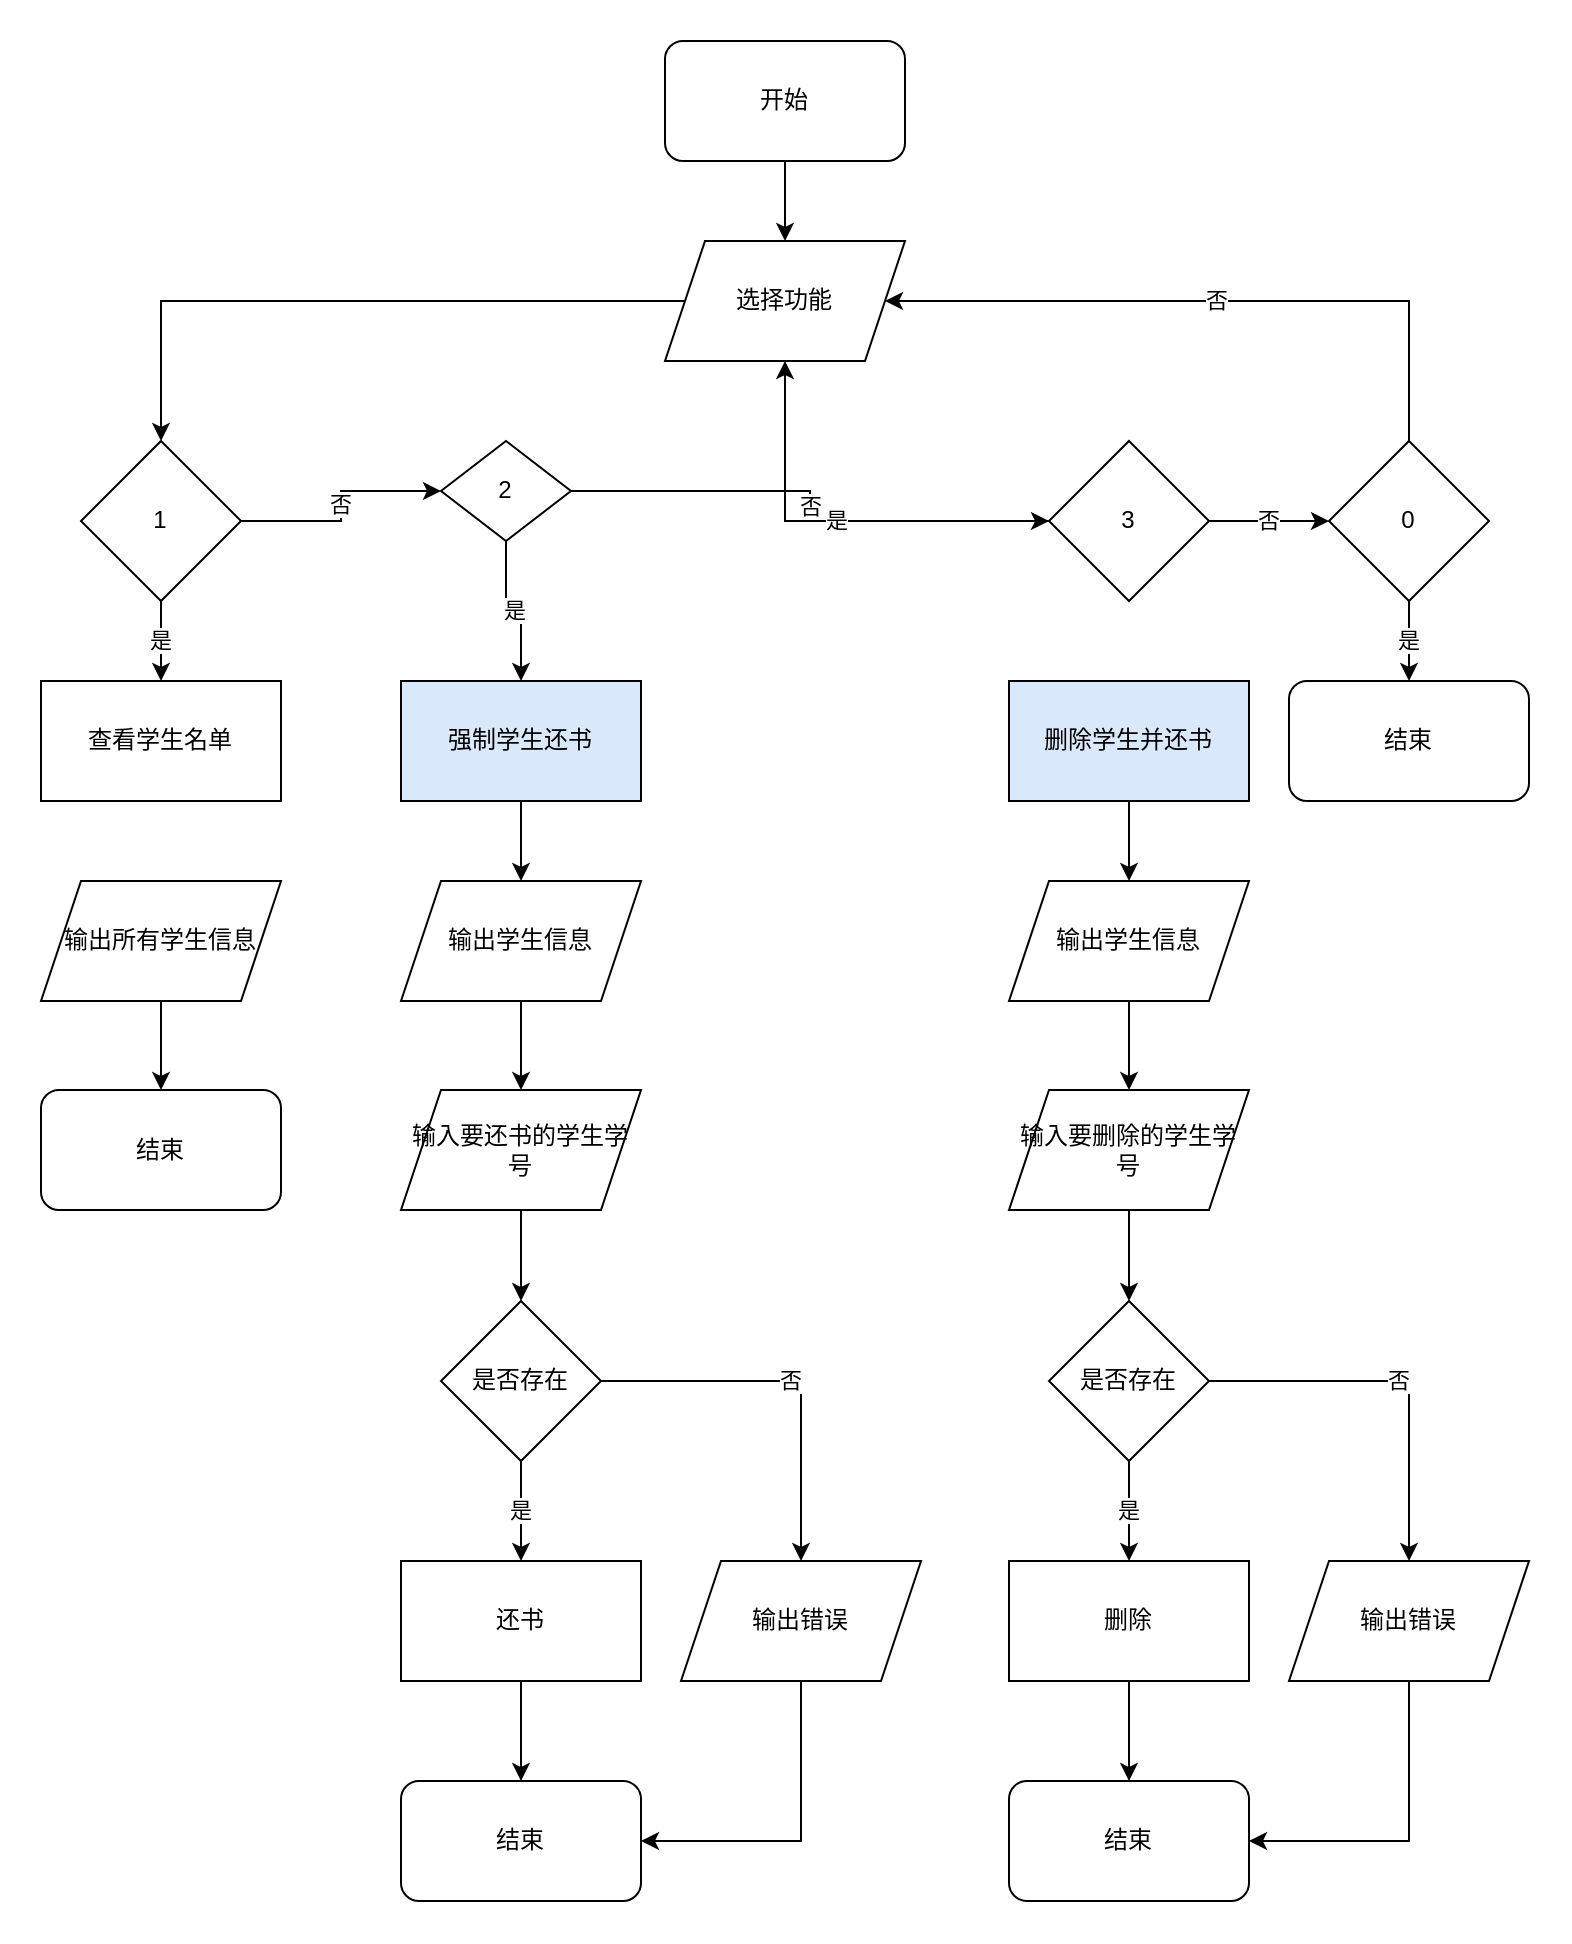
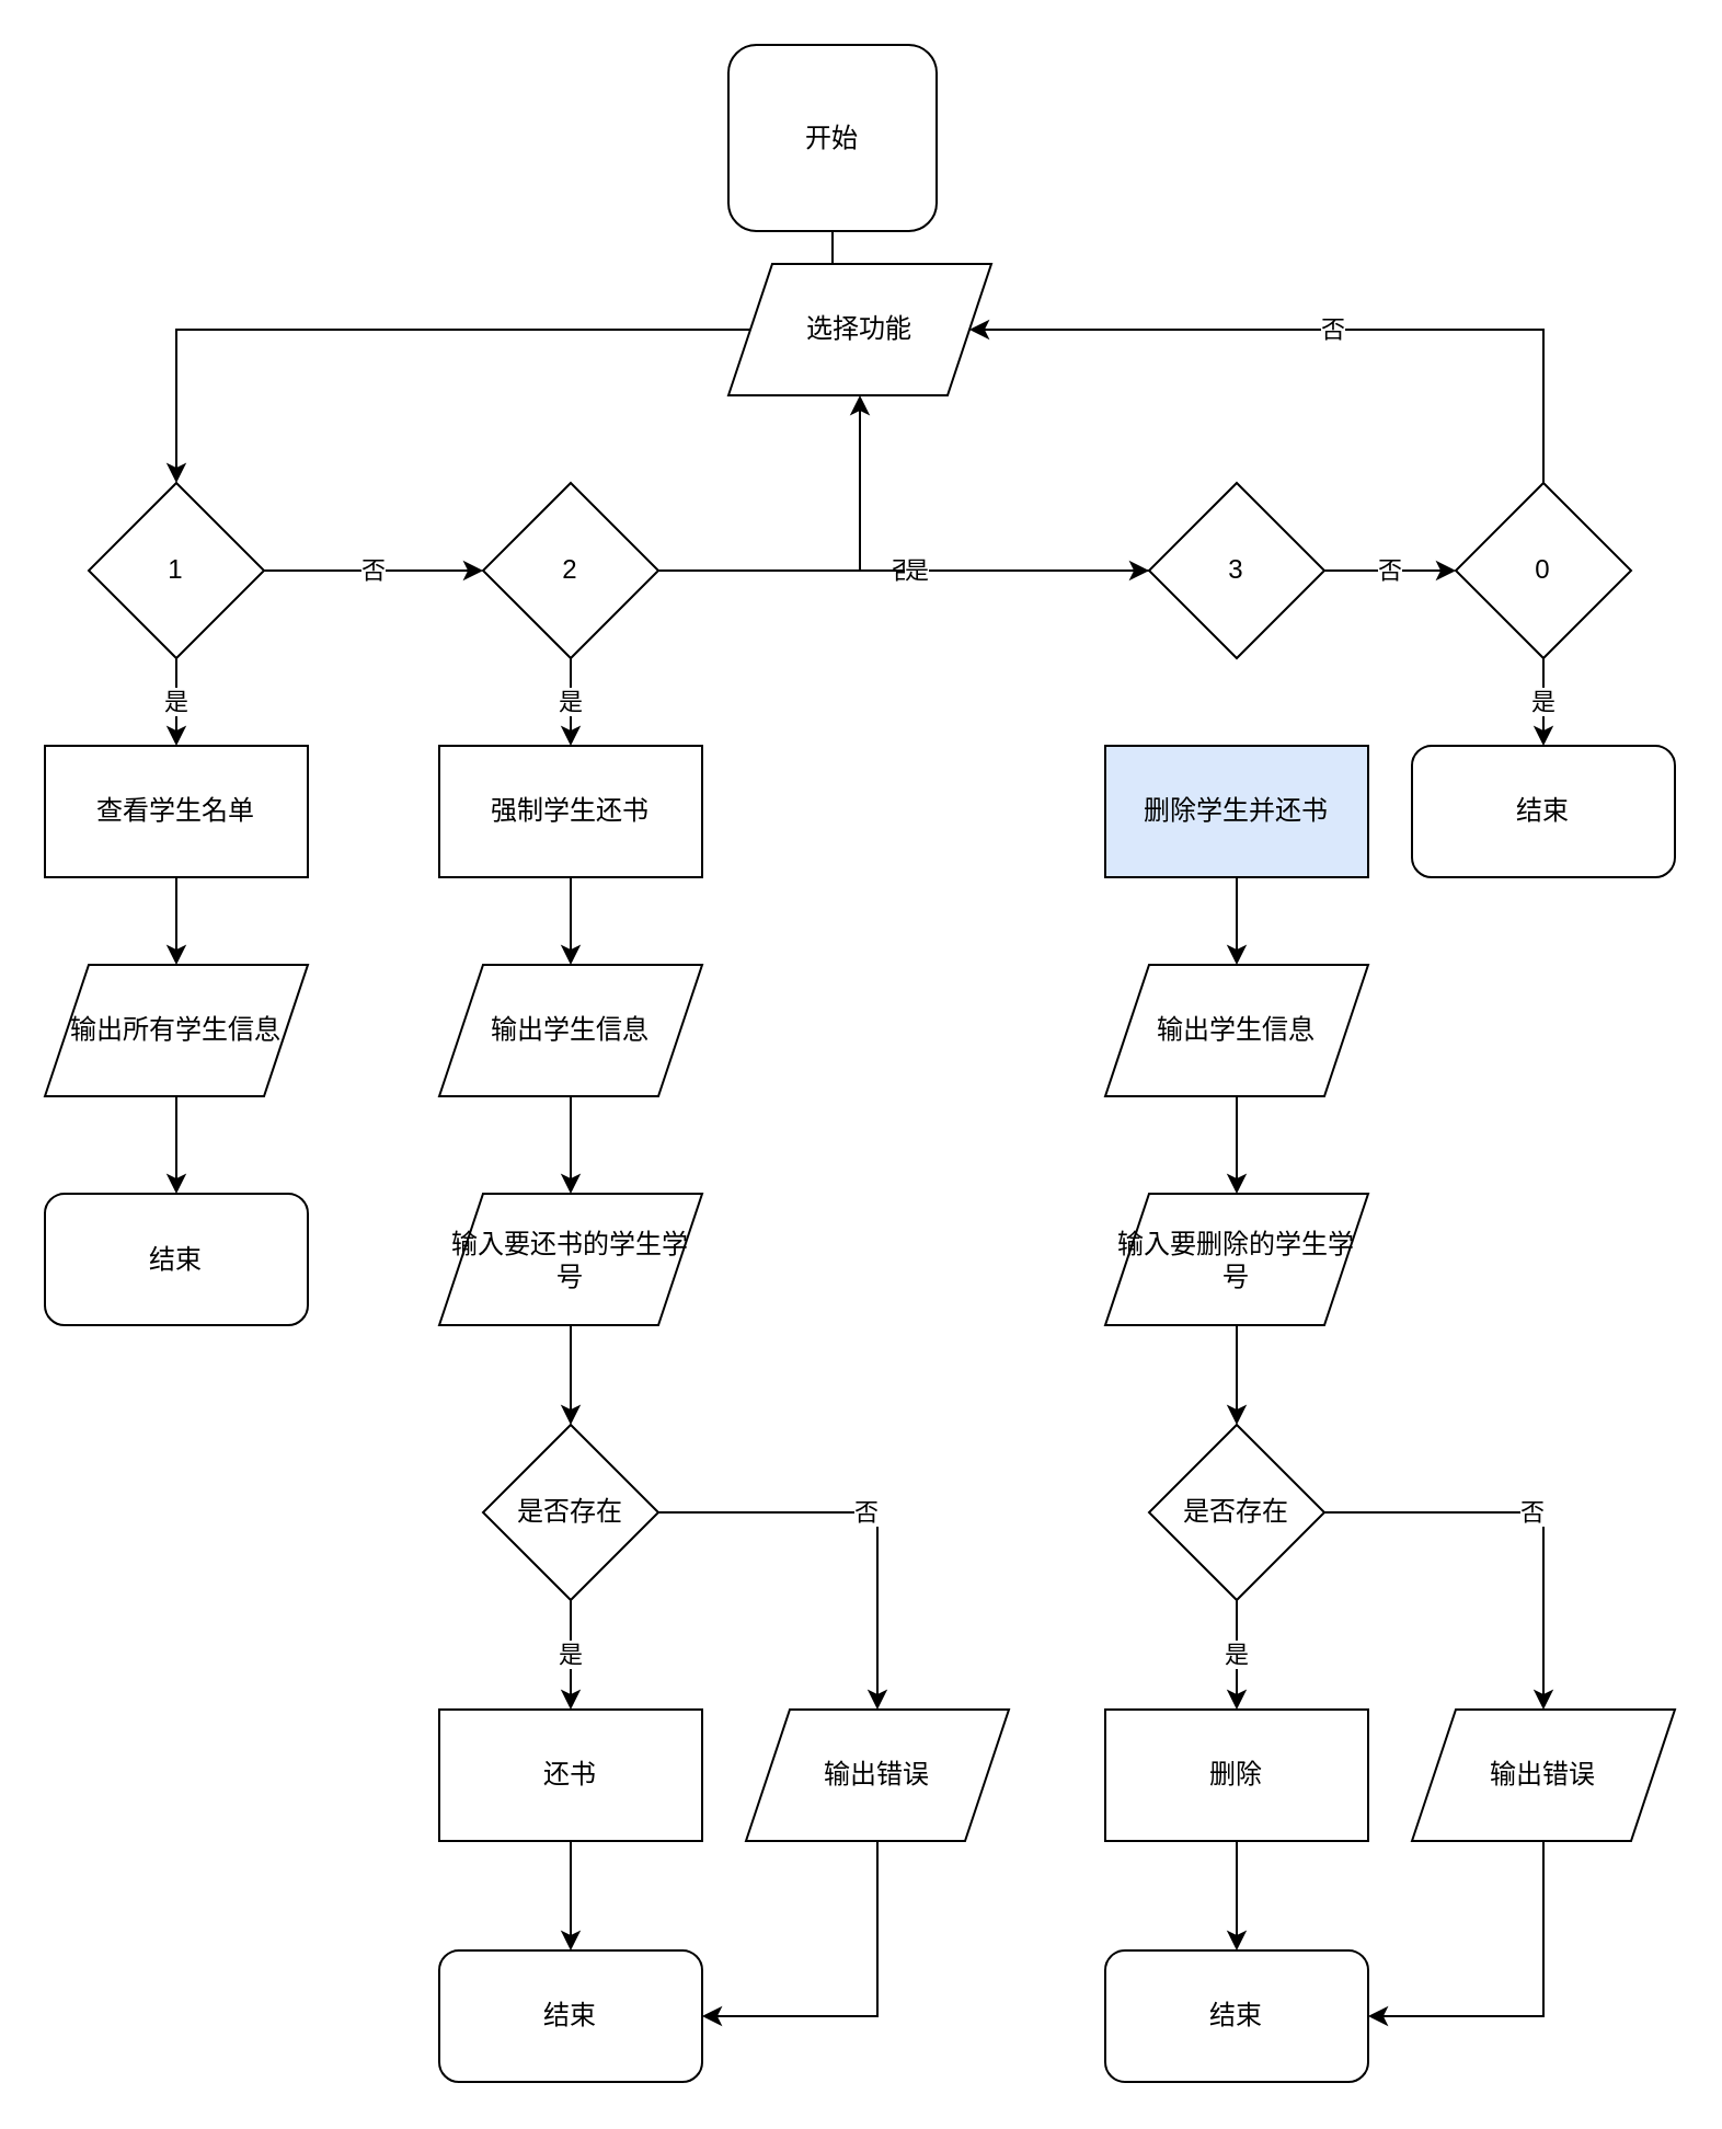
- <mxCell id="3" value="开始" style="rounded=1;whiteSpace=wrap;html=1;" vertex="1" parent="1"><mxGeometry x="332" y="20" width="120" height="60" as="geometry" /></mxCell>
+ <mxCell id="3" value="开始" style="rounded=1;whiteSpace=wrap;html=1;" vertex="1" parent="1"><mxGeometry x="332" y="20" width="95" height="85" as="geometry" /></mxCell>
- <mxCell id="11" value="2" style="rhombus;whiteSpace=wrap;html=1;" vertex="1" parent="1"><mxGeometry x="220" y="220" width="65" height="50" as="geometry" /></mxCell>
+ <mxCell id="11" value="2" style="rhombus;whiteSpace=wrap;html=1;" vertex="1" parent="1"><mxGeometry x="220" y="220" width="80" height="80" as="geometry" /></mxCell>
- <mxCell id="23" value="强制学生还书" style="rounded=0;whiteSpace=wrap;html=1;fillColor=#dae8fc;" vertex="1" parent="1"><mxGeometry x="200" y="340" width="120" height="60" as="geometry" /></mxCell>
+ <mxCell id="23" value="强制学生还书" style="rounded=0;whiteSpace=wrap;html=1;" vertex="1" parent="1"><mxGeometry x="200" y="340" width="120" height="60" as="geometry" /></mxCell>
+ <mxCell id="18" value="" style="edgeStyle=orthogonalEdgeStyle;rounded=0;orthogonalLoop=1;jettySize=auto;html=1;" edge="1" parent="1" source="19" target="21"><mxGeometry relative="1" as="geometry" /></mxCell>
